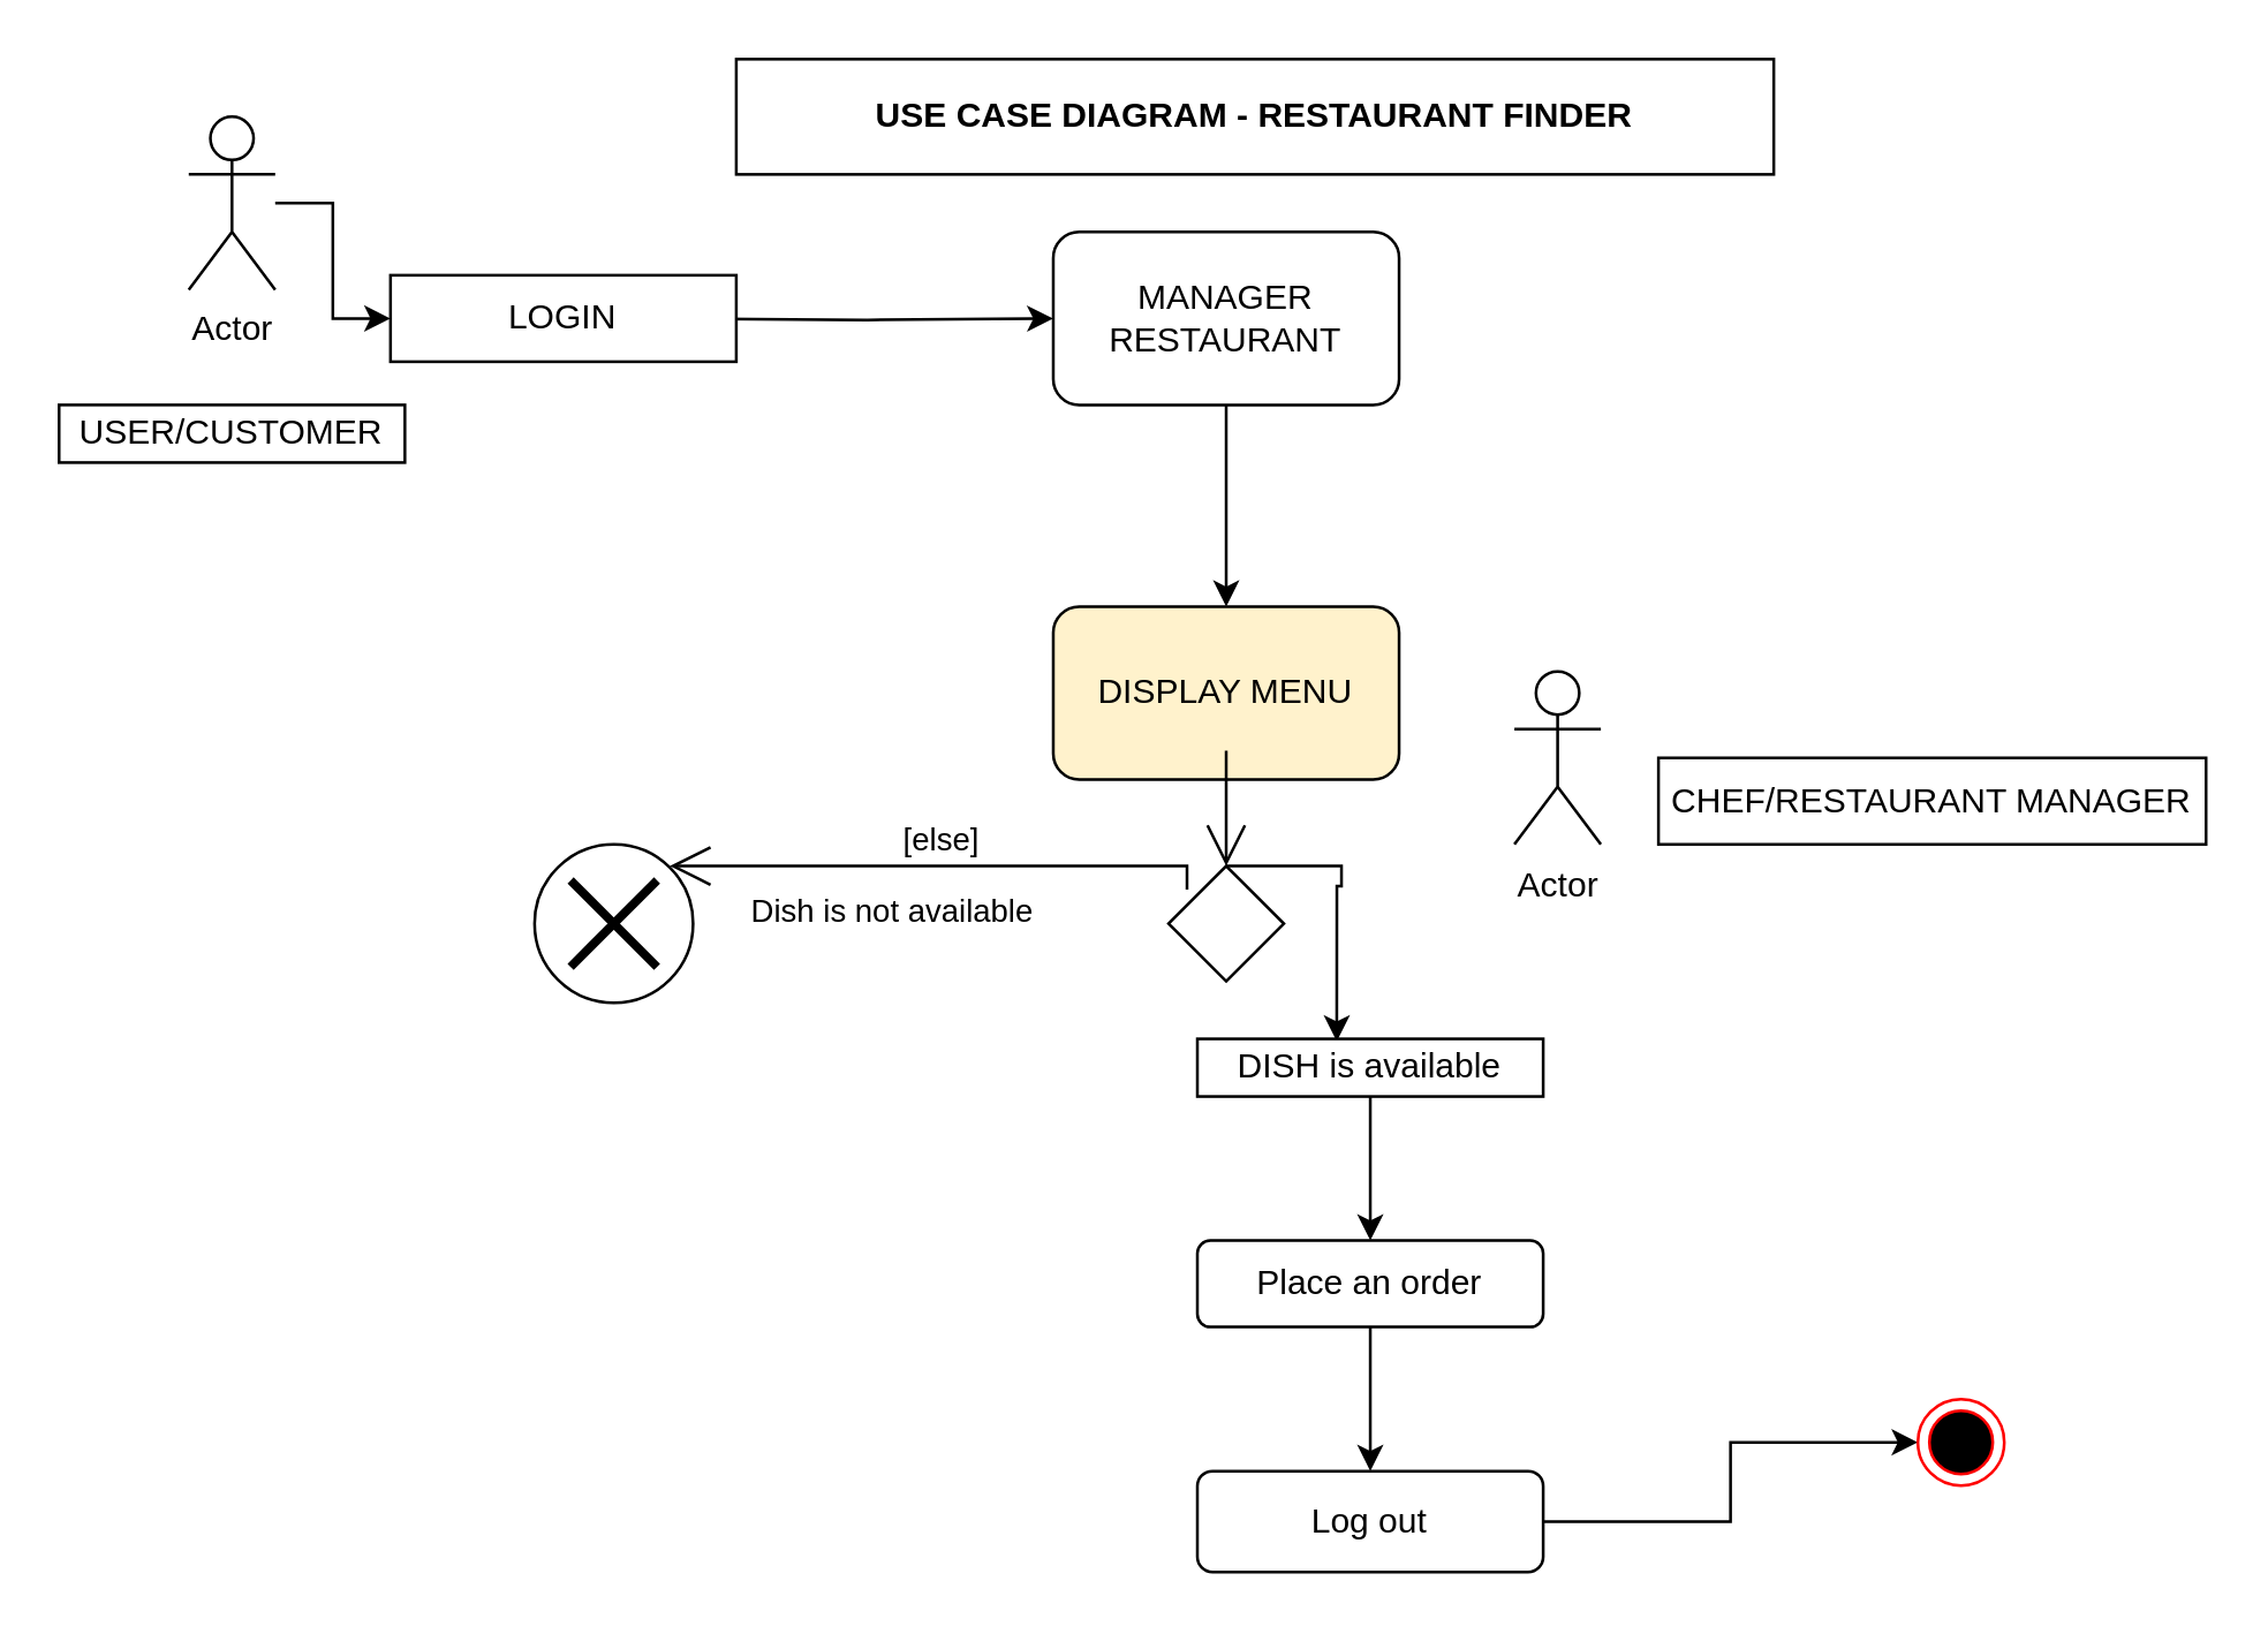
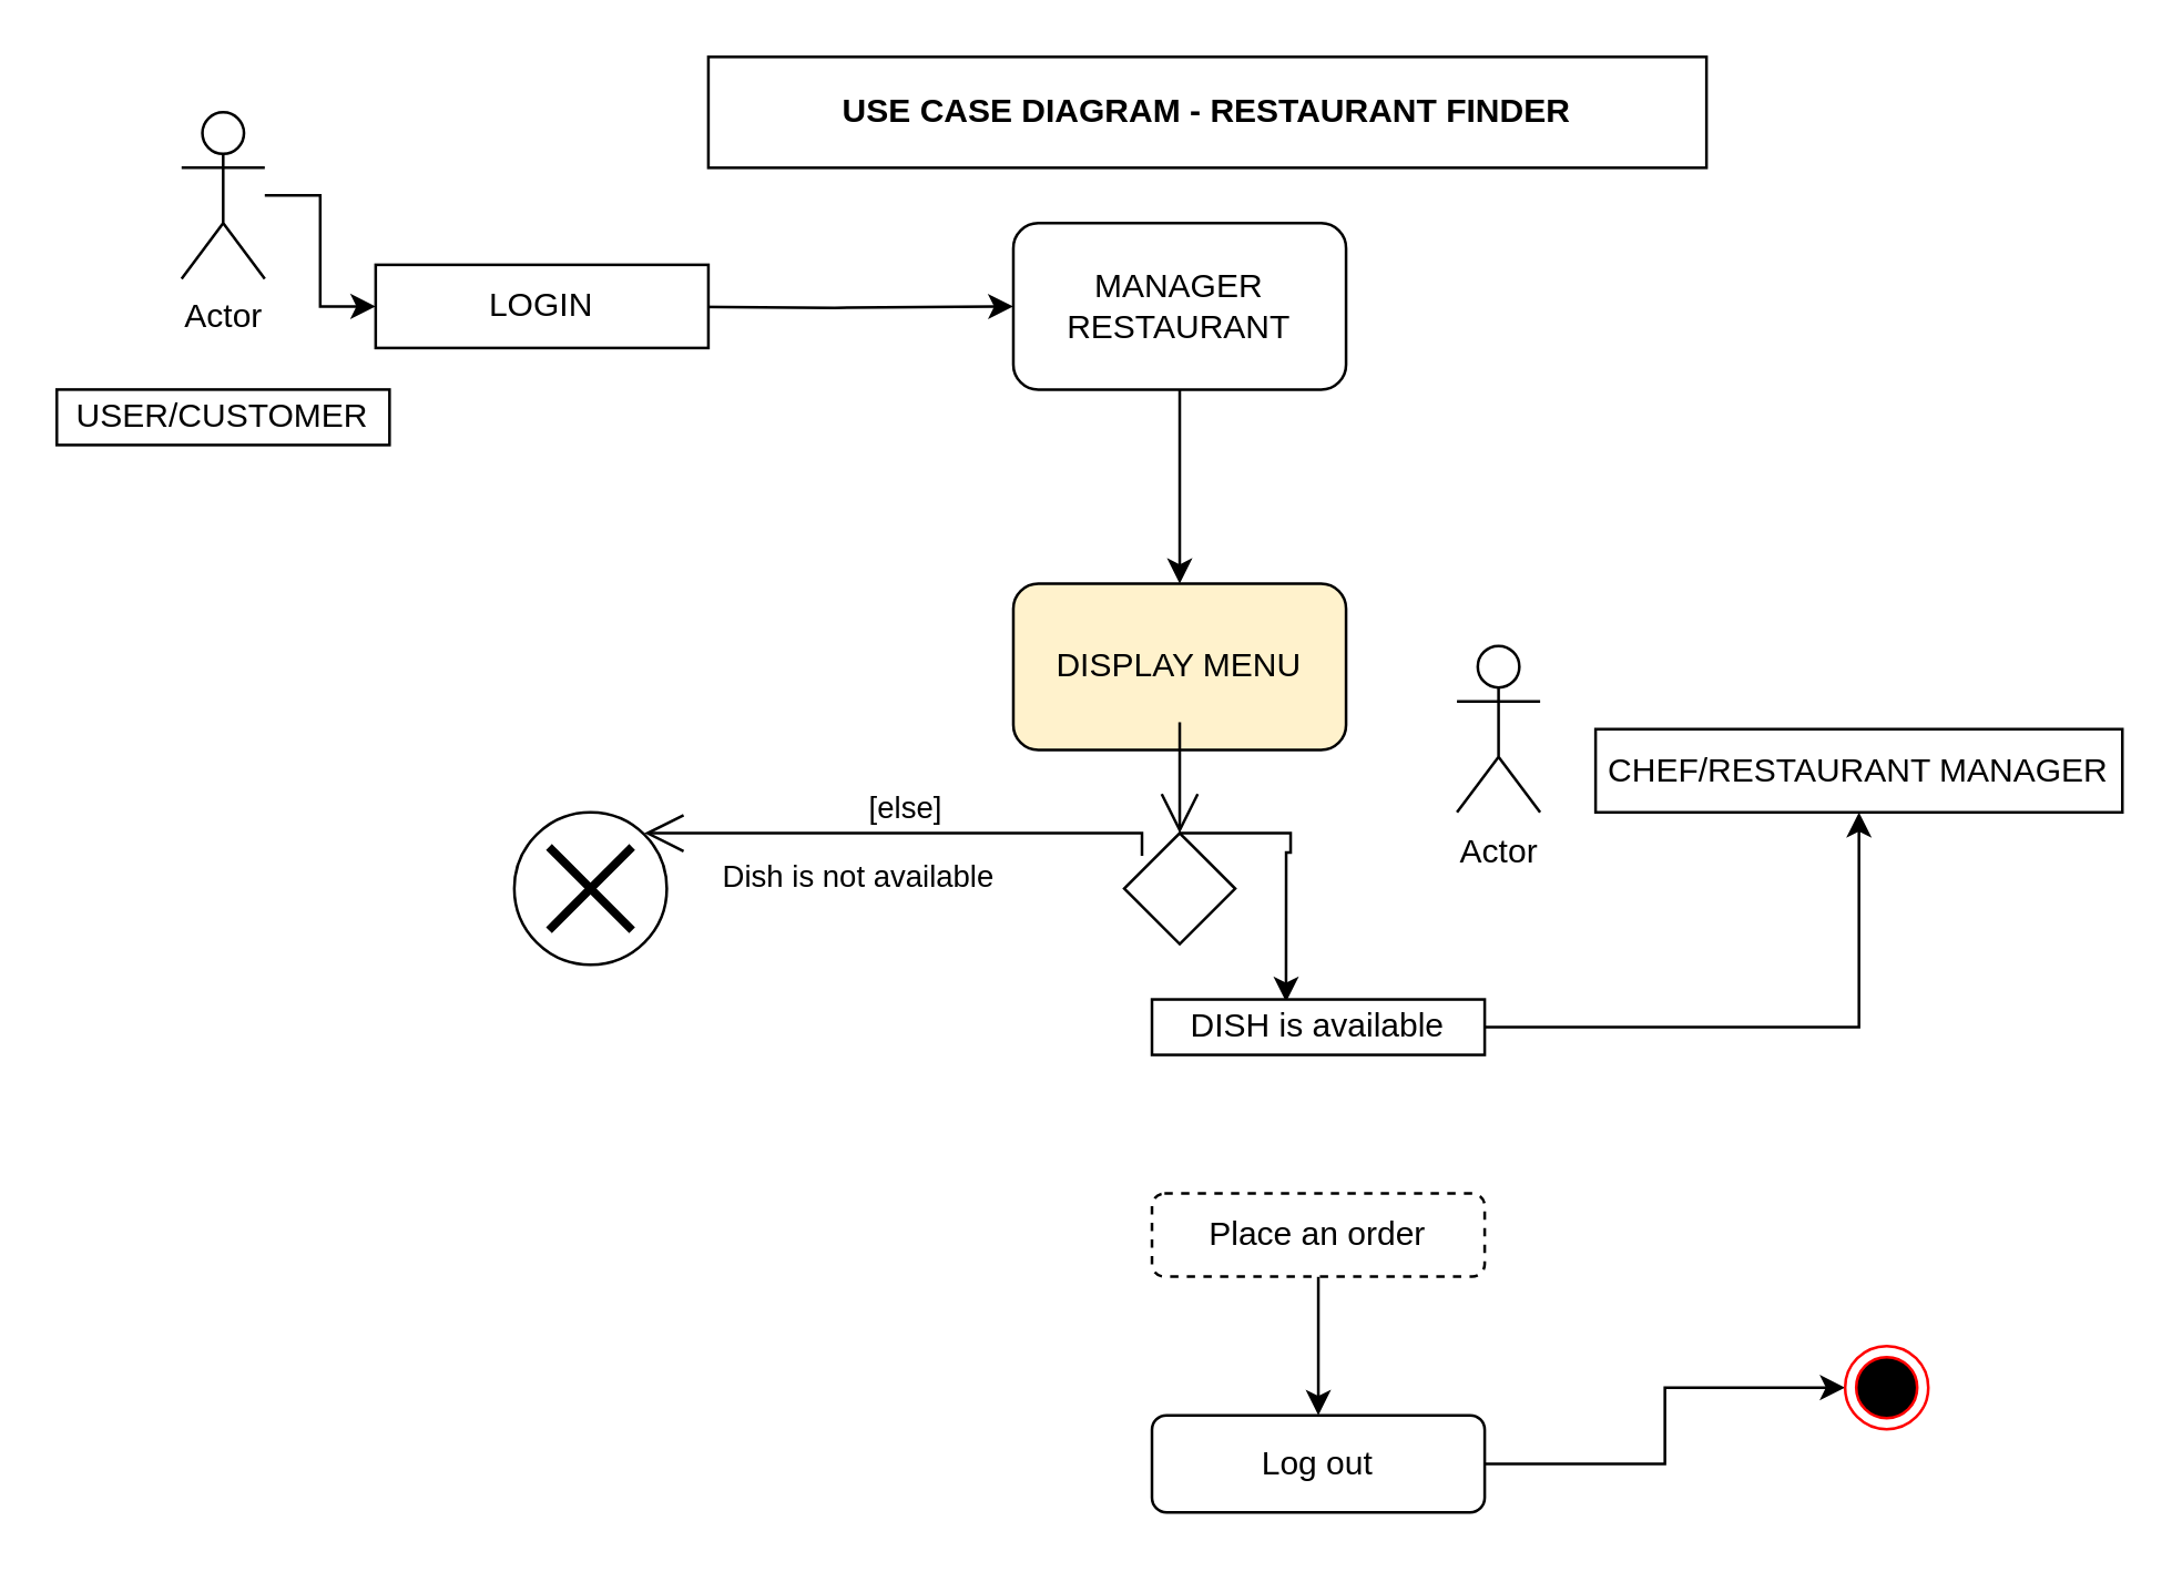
- <mxCell id="25" value="" style="edgeStyle=orthogonalEdgeStyle;rounded=0;orthogonalLoop=1;jettySize=auto;html=1;" edge="1" parent="1" source="26" target="6"><mxGeometry relative="1" as="geometry" /></mxCell>
+ <mxCell id="25" value="" style="edgeStyle=orthogonalEdgeStyle;rounded=0;orthogonalLoop=1;jettySize=auto;html=1;" edge="1" parent="1" source="26" target="23"><mxGeometry relative="1" as="geometry" /></mxCell>
- <mxCell id="6" value="Place an order" style="rounded=1;whiteSpace=wrap;html=1;" parent="1" vertex="1"><mxGeometry x="415" y="430" width="120" height="30" as="geometry" /></mxCell>
+ <mxCell id="6" value="Place an order" style="rounded=1;whiteSpace=wrap;html=1;dashed=1;" parent="1" vertex="1"><mxGeometry x="415" y="430" width="120" height="30" as="geometry" /></mxCell>
